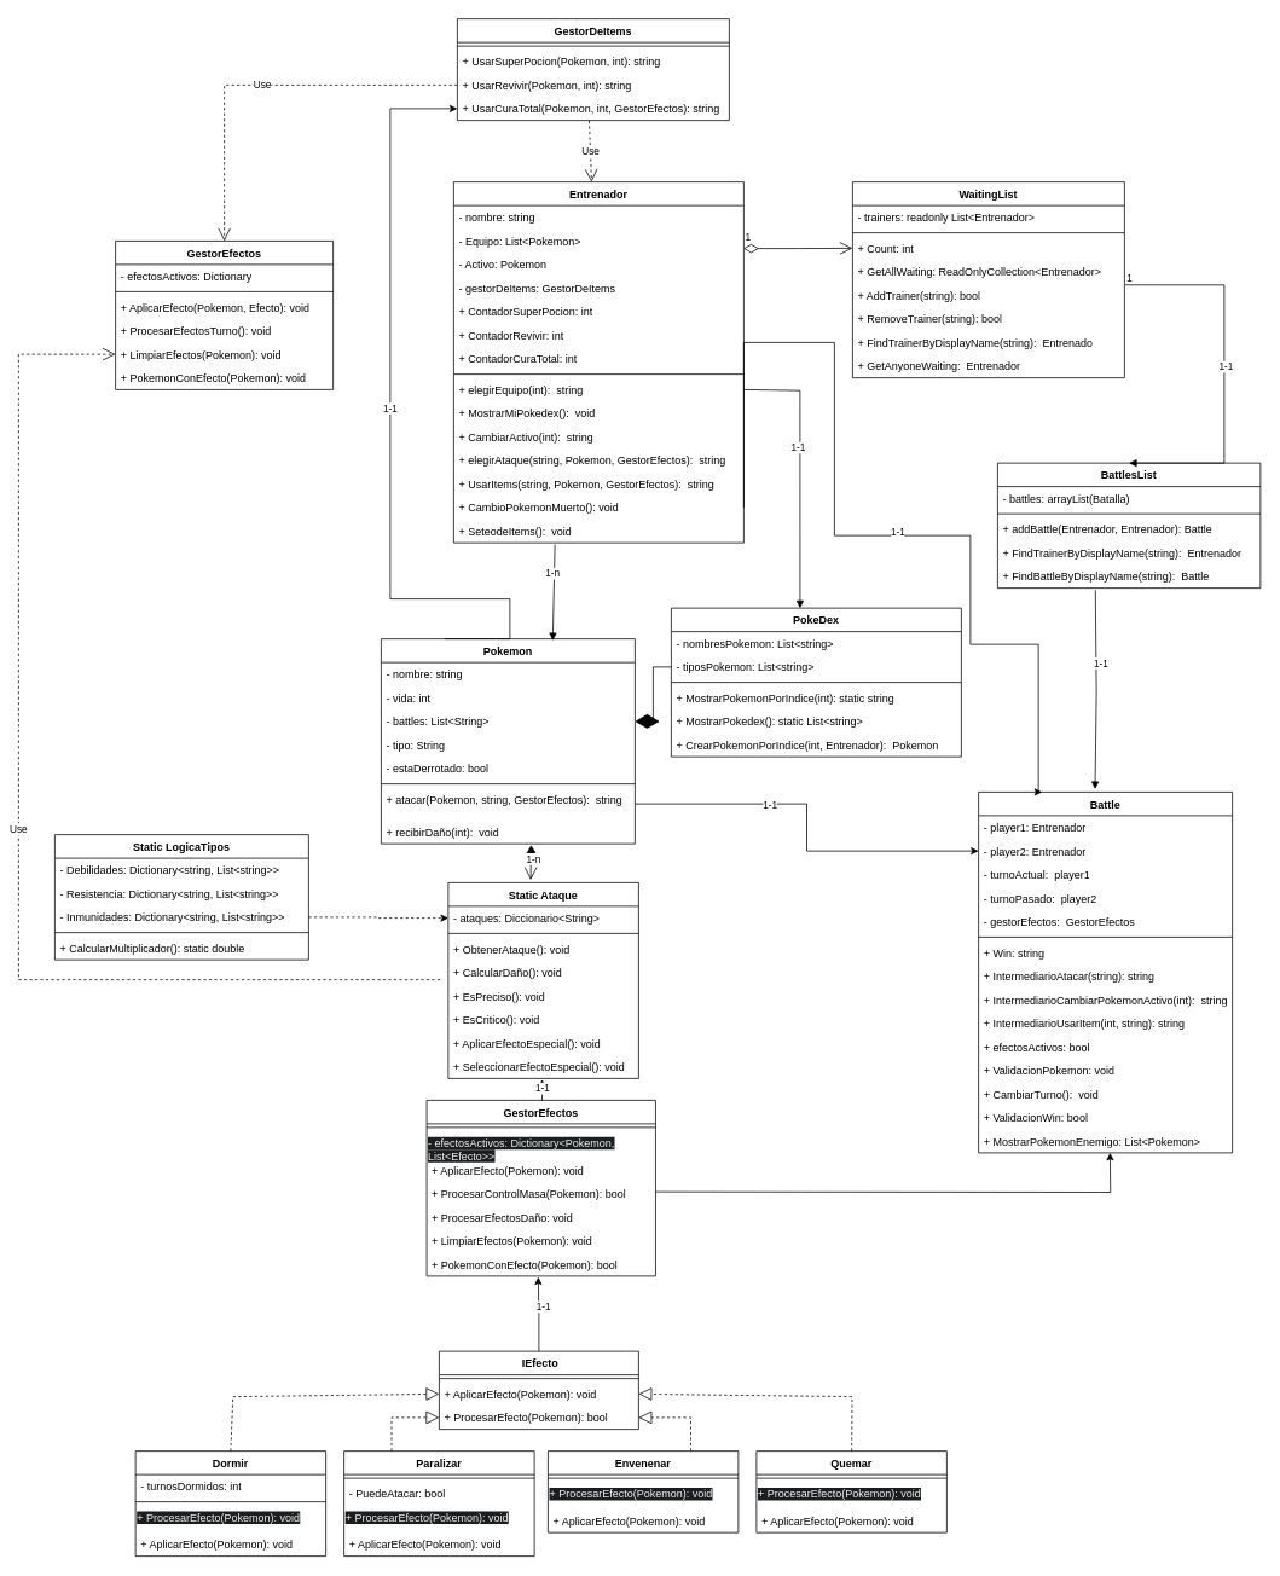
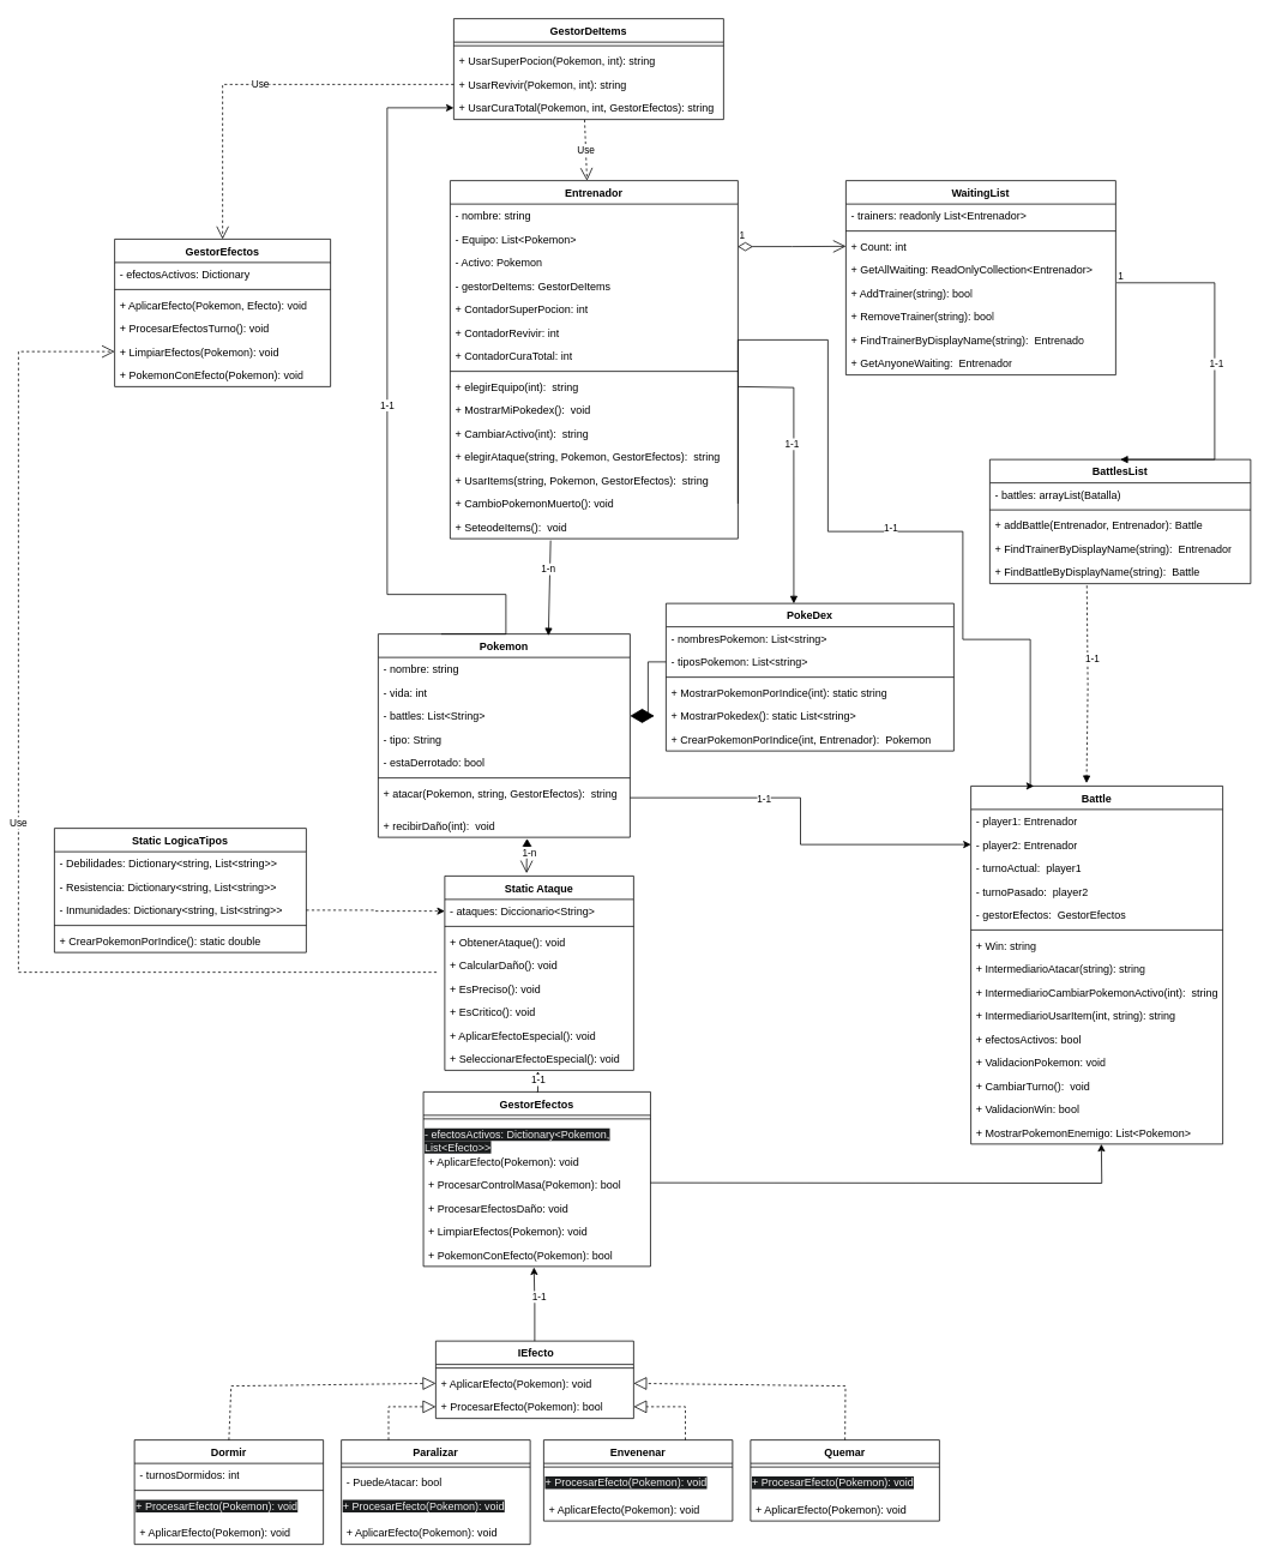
- <mxCell id="129" value="" style="html=1;verticalAlign=bottom;endArrow=block;curved=0;rounded=0;entryX=0.459;entryY=-0.008;entryDx=0;entryDy=0;exitX=0.372;exitY=1.084;exitDx=0;exitDy=0;exitPerimeter=0;entryPerimeter=0;" parent="1" source="101" target="27" edge="1"><mxGeometry width="80" relative="1" as="geometry"><mxPoint x="1224" y="793" as="sourcePoint" /><mxPoint x="1304" y="793" as="targetPoint" /><Array as="points"><mxPoint x="1209" y="763" /></Array></mxGeometry></mxCell>
+ <mxCell id="129" value="" style="html=1;verticalAlign=bottom;endArrow=block;curved=0;rounded=0;entryX=0.459;entryY=-0.008;entryDx=0;entryDy=0;exitX=0.372;exitY=1.084;exitDx=0;exitDy=0;exitPerimeter=0;entryPerimeter=0;dashed=1;" parent="1" source="101" target="27" edge="1"><mxGeometry width="80" relative="1" as="geometry"><mxPoint x="1224" y="793" as="sourcePoint" /><mxPoint x="1304" y="793" as="targetPoint" /><Array as="points"><mxPoint x="1209" y="763" /></Array></mxGeometry></mxCell>
- <mxCell id="107" value="+ CalcularMultiplicador(): static double" style="text;strokeColor=none;fillColor=none;align=left;verticalAlign=top;spacingLeft=4;spacingRight=4;overflow=hidden;rotatable=0;points=[[0,0.5],[1,0.5]];portConstraint=eastwest;whiteSpace=wrap;html=1;" parent="102" vertex="1"><mxGeometry y="112" width="280" height="26" as="geometry" /></mxCell>
+ <mxCell id="107" value="+ CrearPokemonPorIndice(): static double" style="text;strokeColor=none;fillColor=none;align=left;verticalAlign=top;spacingLeft=4;spacingRight=4;overflow=hidden;rotatable=0;points=[[0,0.5],[1,0.5]];portConstraint=eastwest;whiteSpace=wrap;html=1;" parent="102" vertex="1"><mxGeometry y="112" width="280" height="26" as="geometry" /></mxCell>
